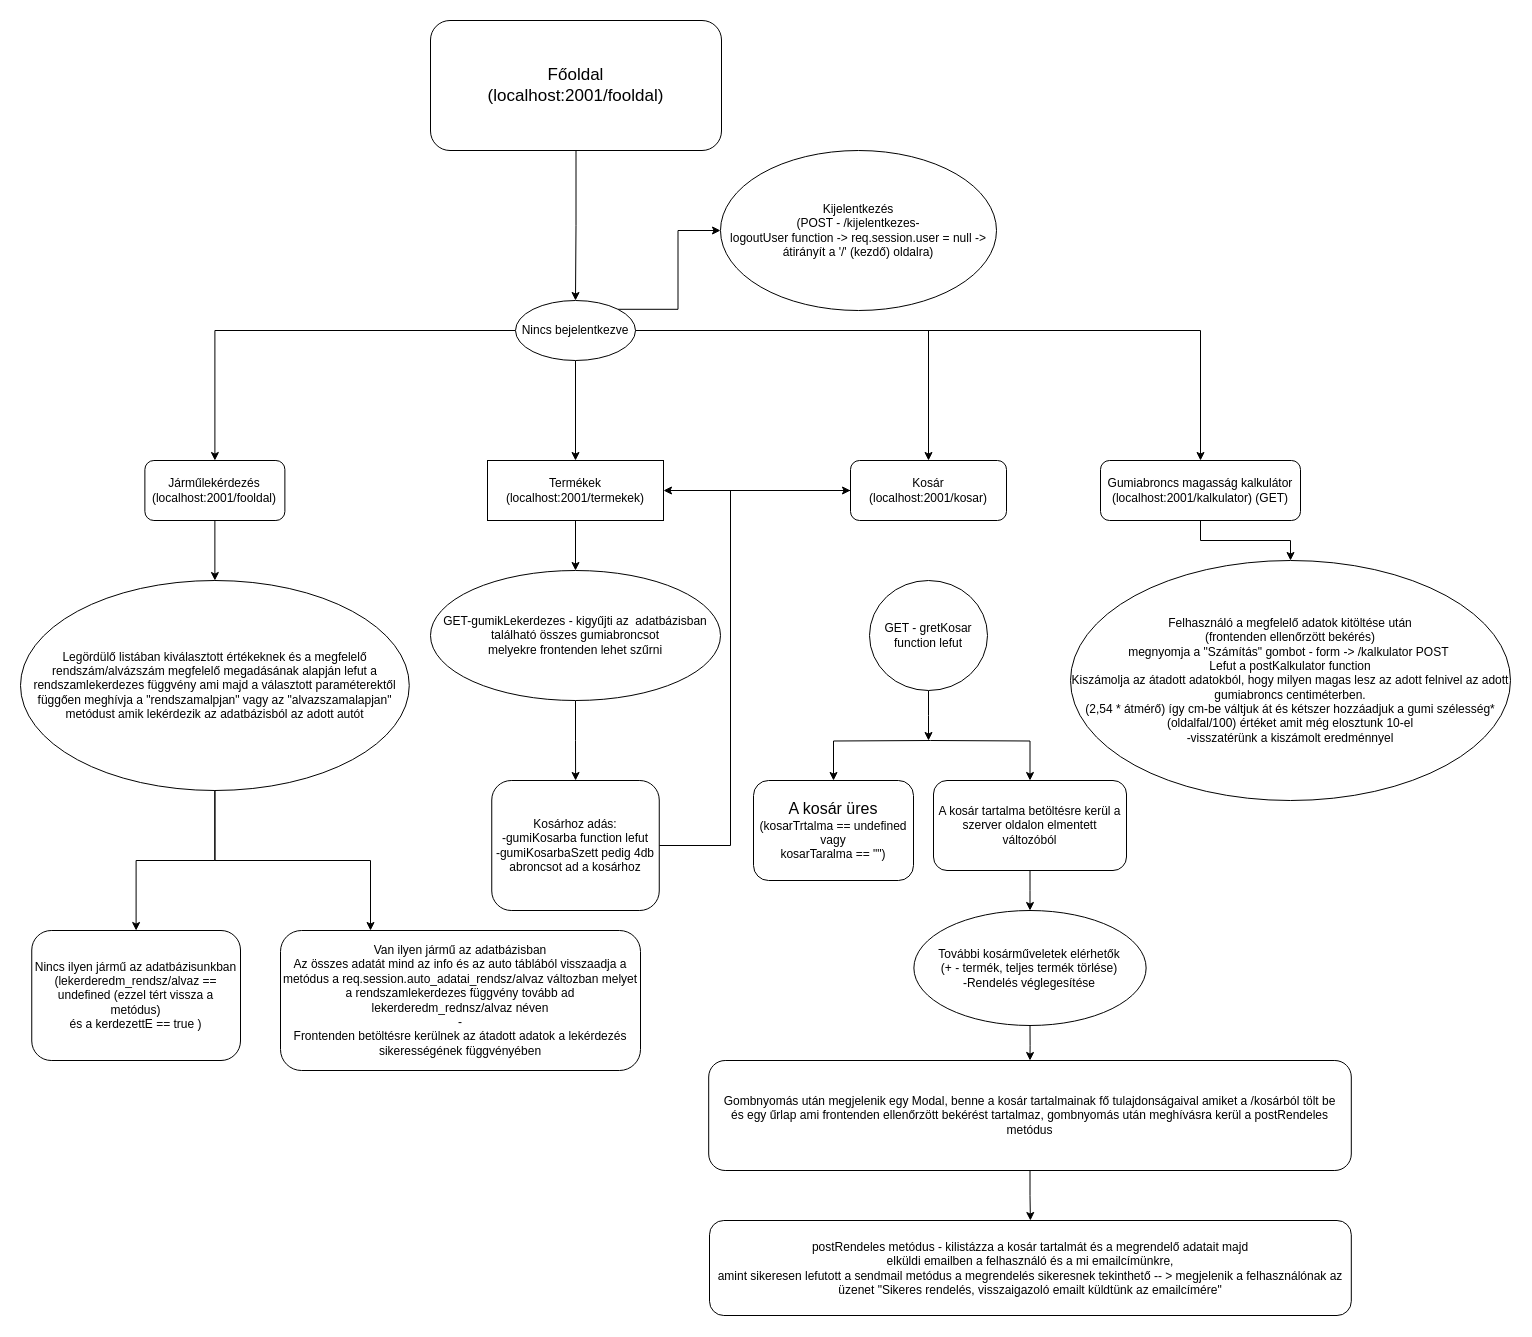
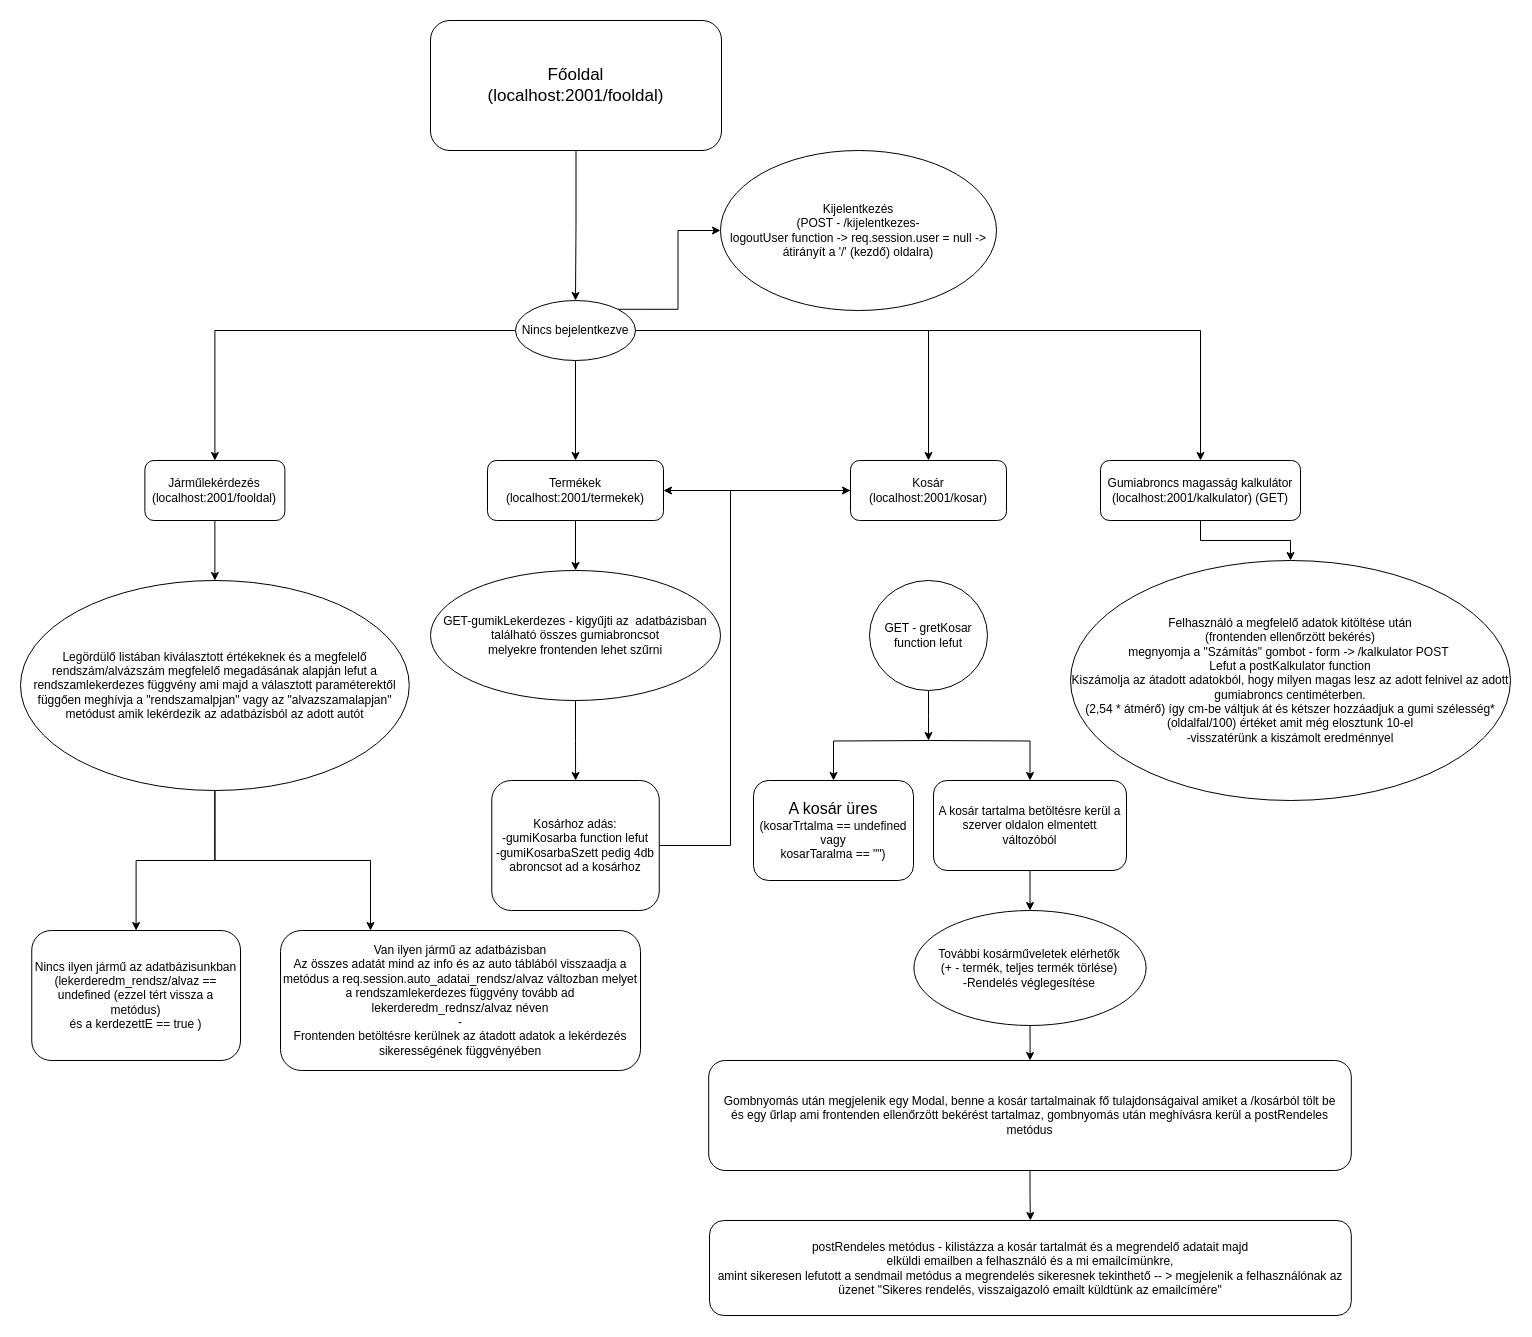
- <mxCell id="14" value="Termékek&lt;br&gt;(localhost:2001/termekek)" style="whiteSpace=wrap;html=1;rounded=0;" parent="1" vertex="1"><mxGeometry x="487" y="460" width="176" height="60" as="geometry" /></mxCell>
+ <mxCell id="14" value="Termékek&lt;br&gt;(localhost:2001/termekek)" style="whiteSpace=wrap;html=1;rounded=1;" parent="1" vertex="1"><mxGeometry x="487" y="460" width="176" height="60" as="geometry" /></mxCell>
